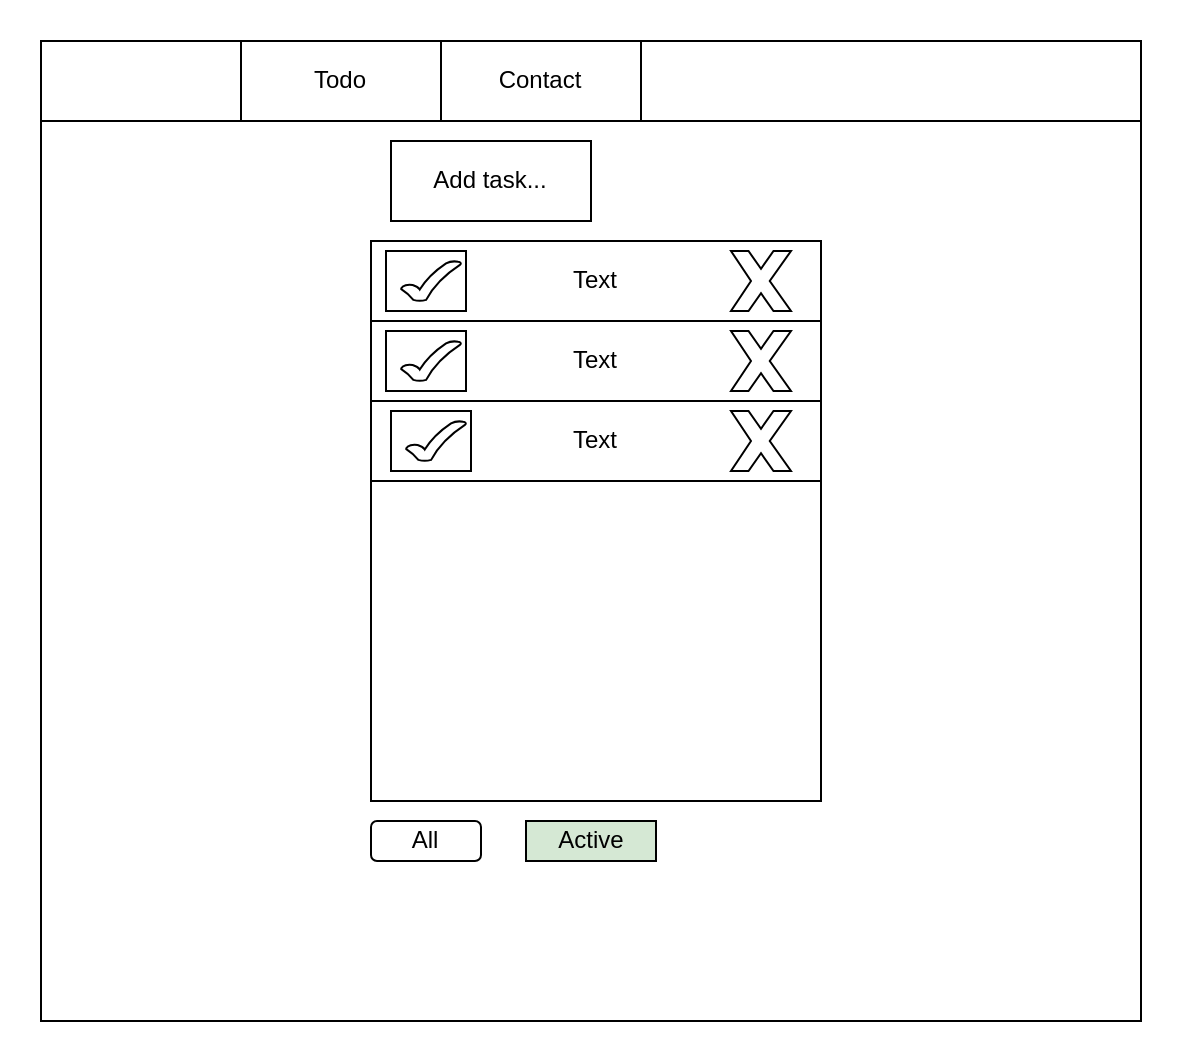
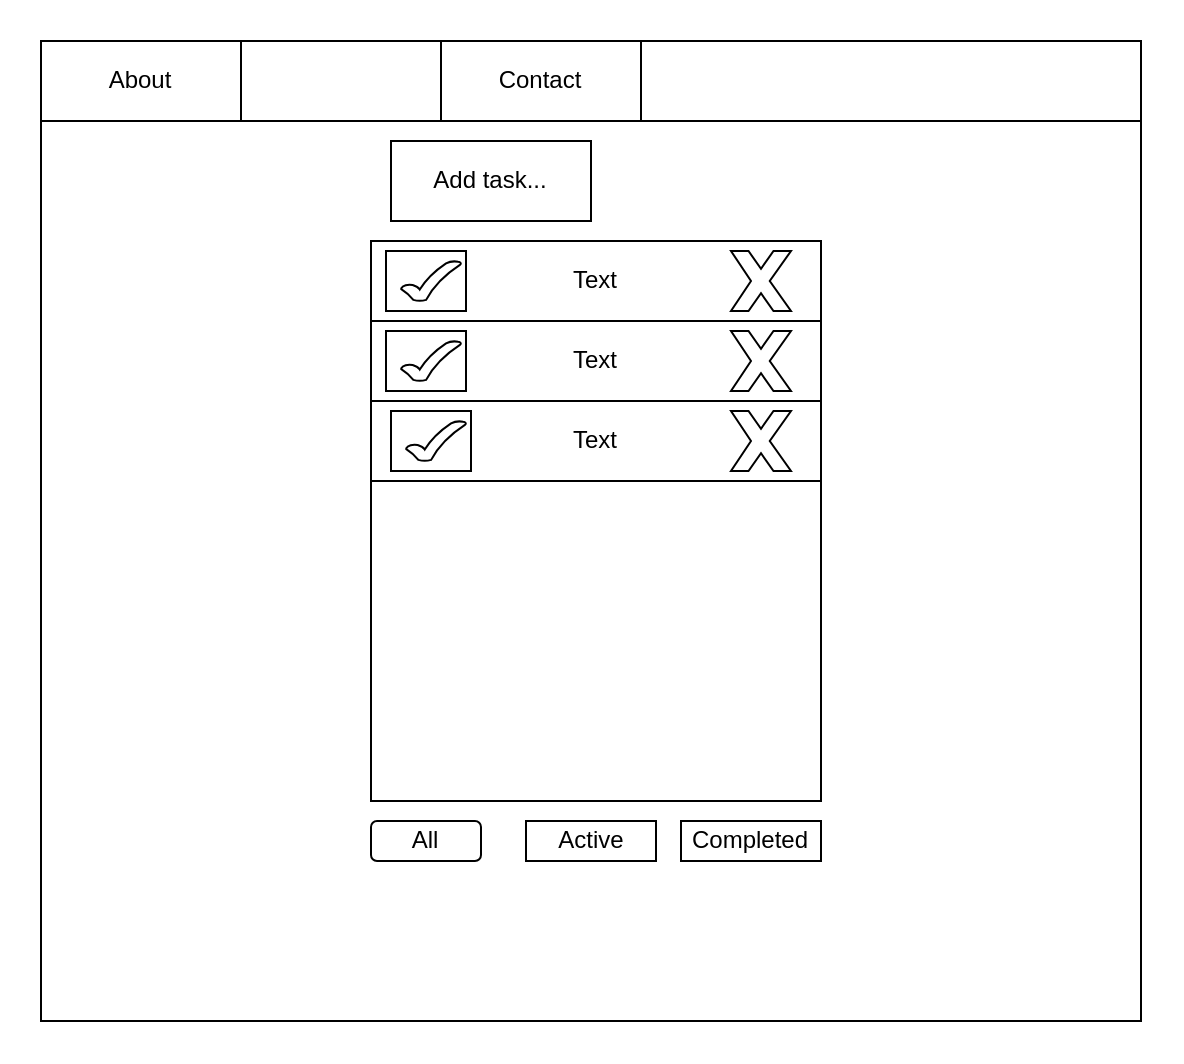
+ <mxCell id="6" value="About" style="rounded=0;whiteSpace=wrap;html=1;" vertex="1" parent="1"><mxGeometry x="20" y="20" width="100" height="40" as="geometry" /></mxCell>
- <mxCell id="23" value="Todo" style="rounded=0;whiteSpace=wrap;html=1;" vertex="1" parent="1"><mxGeometry x="120" y="20" width="100" height="40" as="geometry" /></mxCell>
- <mxCell id="8" value="Active" style="rounded=0;whiteSpace=wrap;html=1;fillColor=#d5e8d4;" vertex="1" parent="1"><mxGeometry x="262.5" y="410" width="65" height="20" as="geometry" /></mxCell>
+ <mxCell id="8" value="Active" style="rounded=0;whiteSpace=wrap;html=1;" vertex="1" parent="1"><mxGeometry x="262.5" y="410" width="65" height="20" as="geometry" /></mxCell>
+ <mxCell id="7" value="Completed" style="rounded=0;whiteSpace=wrap;html=1;" vertex="1" parent="1"><mxGeometry x="340" y="410" width="70" height="20" as="geometry" /></mxCell>
